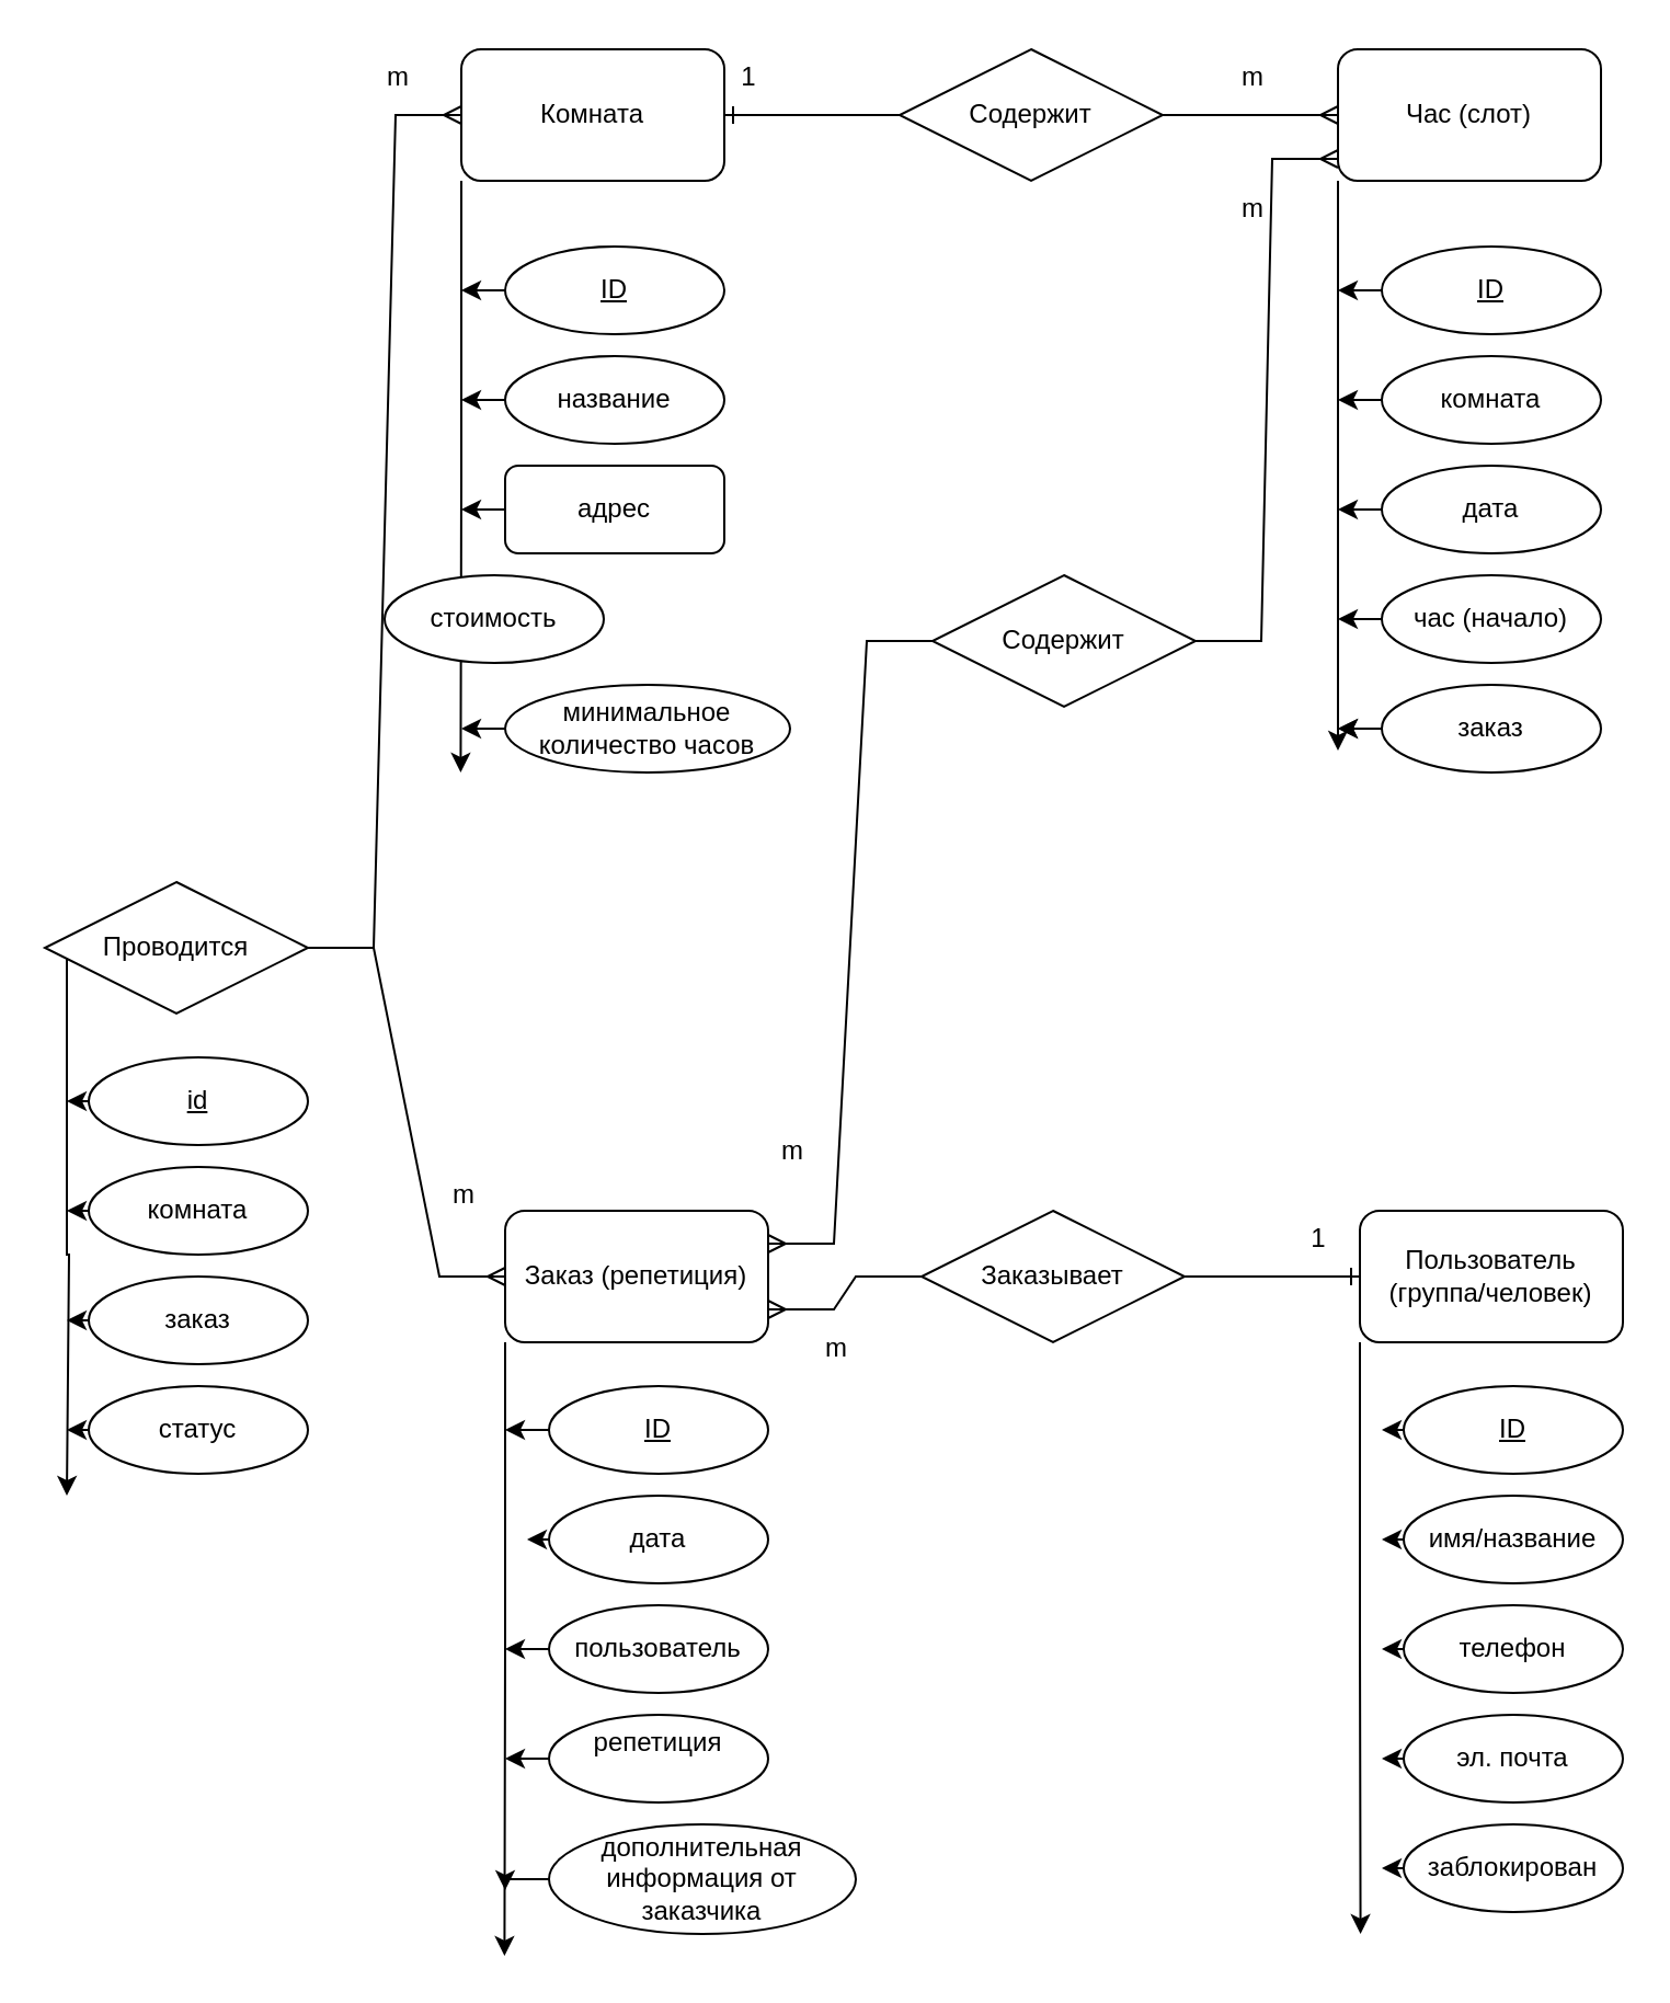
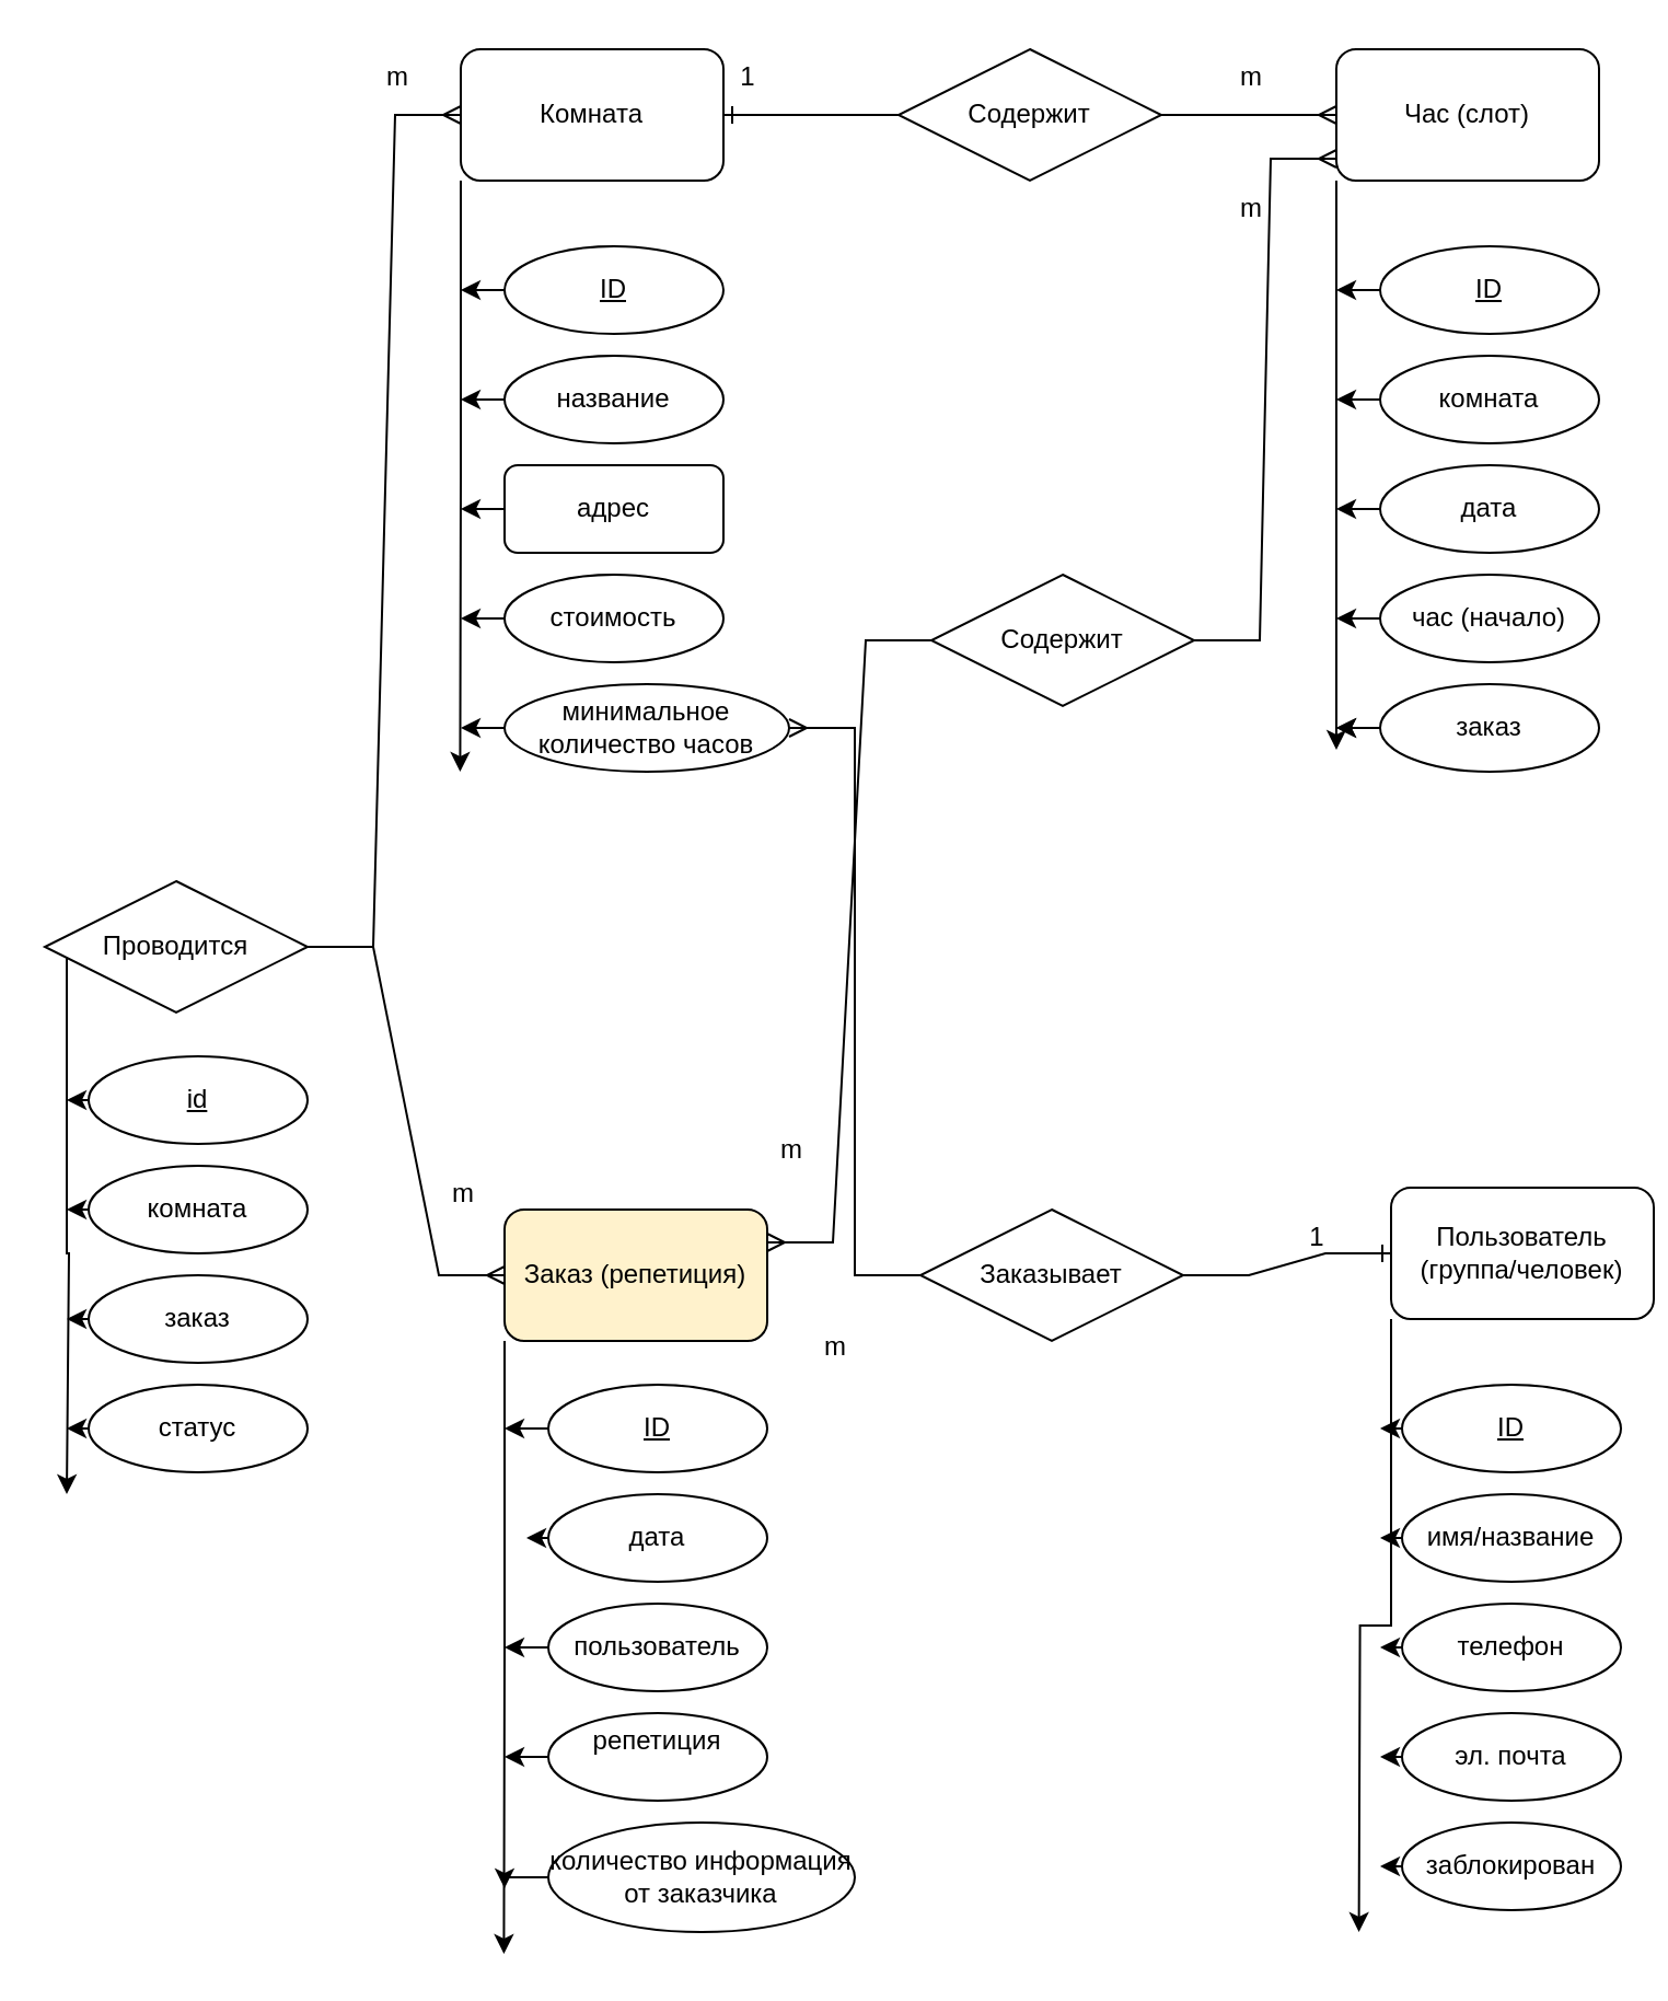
- <mxCell id="15" value="стоимость" style="ellipse;whiteSpace=wrap;html=1;align=center;" parent="1" vertex="1"><mxGeometry x="175" y="262" width="100" height="40" as="geometry" /></mxCell>
+ <mxCell id="15" value="стоимость" style="ellipse;whiteSpace=wrap;html=1;align=center;" parent="1" vertex="1"><mxGeometry x="230" y="262" width="100" height="40" as="geometry" /></mxCell>
- <mxCell id="7" value="Заказ (репетиция)" style="rounded=1;whiteSpace=wrap;html=1;" parent="1" vertex="1"><mxGeometry x="230" y="552" width="120" height="60" as="geometry" /></mxCell>
+ <mxCell id="7" value="Заказ (репетиция)" style="rounded=1;whiteSpace=wrap;html=1;fillColor=#fff2cc;" parent="1" vertex="1"><mxGeometry x="230" y="552" width="120" height="60" as="geometry" /></mxCell>
- <mxCell id="5" value="Пользователь (группа/человек)" style="rounded=1;whiteSpace=wrap;html=1;" parent="1" vertex="1"><mxGeometry x="620" y="552" width="120" height="60" as="geometry" /></mxCell>
+ <mxCell id="5" value="Пользователь (группа/человек)" style="rounded=1;whiteSpace=wrap;html=1;" parent="1" vertex="1"><mxGeometry x="635" y="542" width="120" height="60" as="geometry" /></mxCell>
- <mxCell id="54" value="" style="edgeStyle=entityRelationEdgeStyle;fontSize=12;html=1;endArrow=ERmany;rounded=0;exitX=0;exitY=0.5;exitDx=0;exitDy=0;entryX=1;entryY=0.75;entryDx=0;entryDy=0;" parent="1" source="50" target="7" edge="1"><mxGeometry width="100" height="100" relative="1" as="geometry"><mxPoint x="430" y="432" as="sourcePoint" /><mxPoint x="530" y="332" as="targetPoint" /></mxGeometry></mxCell>
+ <mxCell id="54" value="" style="edgeStyle=entityRelationEdgeStyle;fontSize=12;html=1;endArrow=ERmany;rounded=0;exitX=0;exitY=0.5;exitDx=0;exitDy=0;" parent="1" source="50" target="17" edge="1"><mxGeometry width="100" height="100" relative="1" as="geometry"><mxPoint x="430" y="432" as="sourcePoint" /><mxPoint x="530" y="332" as="targetPoint" /></mxGeometry></mxCell>
- <mxCell id="48" value="дополнительная информация от заказчика" style="ellipse;whiteSpace=wrap;html=1;align=center;" parent="1" vertex="1"><mxGeometry x="250" y="832" width="140" height="50" as="geometry" /></mxCell>
+ <mxCell id="48" value="количество информация от заказчика" style="ellipse;whiteSpace=wrap;html=1;align=center;" parent="1" vertex="1"><mxGeometry x="250" y="832" width="140" height="50" as="geometry" /></mxCell>
